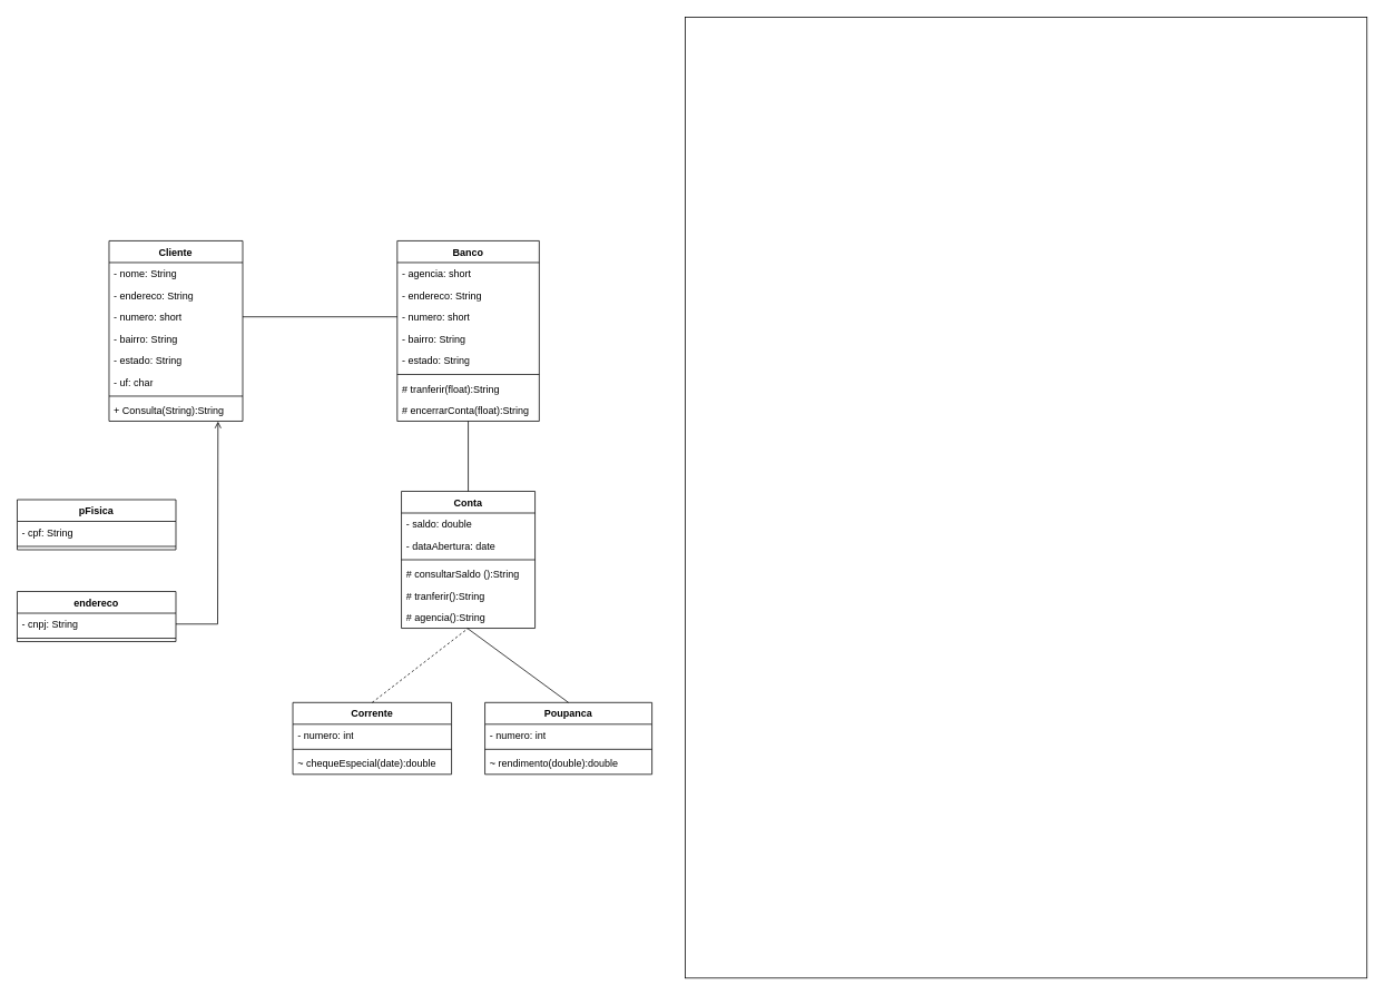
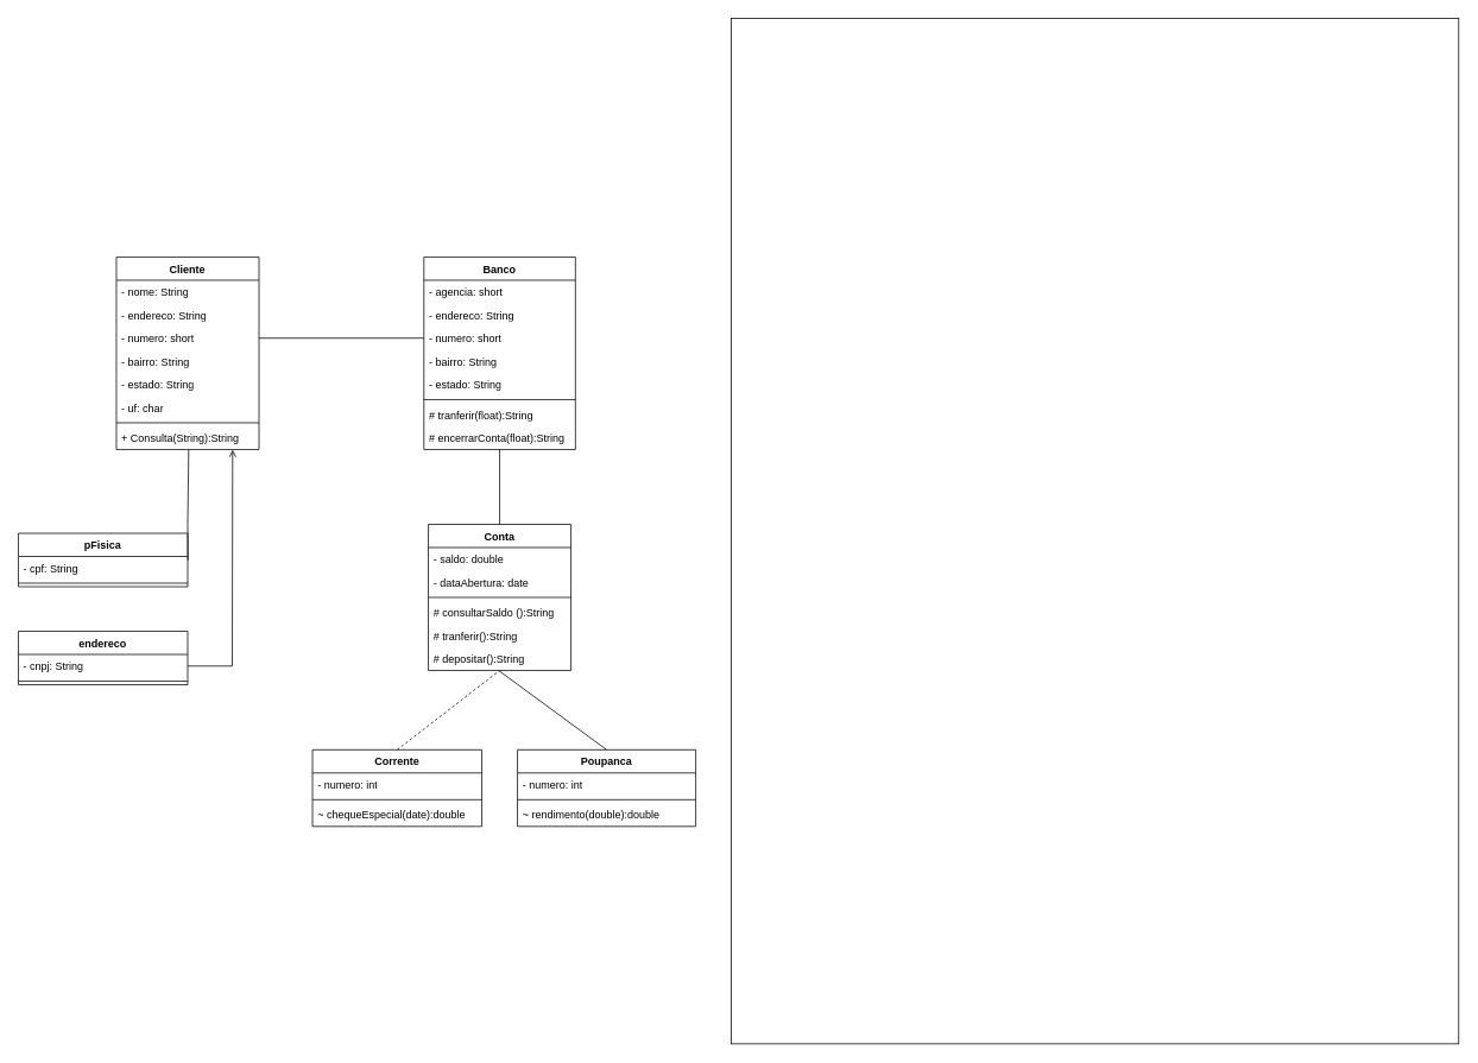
+ <mxCell id="43" value="" style="endArrow=none;html=1;rounded=0;exitX=1.002;exitY=0.163;exitDx=0;exitDy=0;entryX=0.507;entryY=1.019;entryDx=0;entryDy=0;exitPerimeter=0;entryPerimeter=0;" edge="1" parent="1" source="13" target="11"><mxGeometry width="50" height="50" relative="1" as="geometry"><mxPoint x="230" y="578" as="sourcePoint" /><mxPoint x="415" y="578" as="targetPoint" /><Array as="points"><mxPoint x="210" y="588" /></Array></mxGeometry></mxCell>
- <mxCell id="24" value="# agencia():String" style="text;strokeColor=none;fillColor=none;align=left;verticalAlign=top;spacingLeft=4;spacingRight=4;overflow=hidden;rotatable=0;points=[[0,0.5],[1,0.5]];portConstraint=eastwest;whiteSpace=wrap;html=1;" vertex="1" parent="18"><mxGeometry y="138" width="160" height="26" as="geometry" /></mxCell>
+ <mxCell id="24" value="# depositar():String" style="text;strokeColor=none;fillColor=none;align=left;verticalAlign=top;spacingLeft=4;spacingRight=4;overflow=hidden;rotatable=0;points=[[0,0.5],[1,0.5]];portConstraint=eastwest;whiteSpace=wrap;html=1;" vertex="1" parent="18"><mxGeometry y="138" width="160" height="26" as="geometry" /></mxCell>
